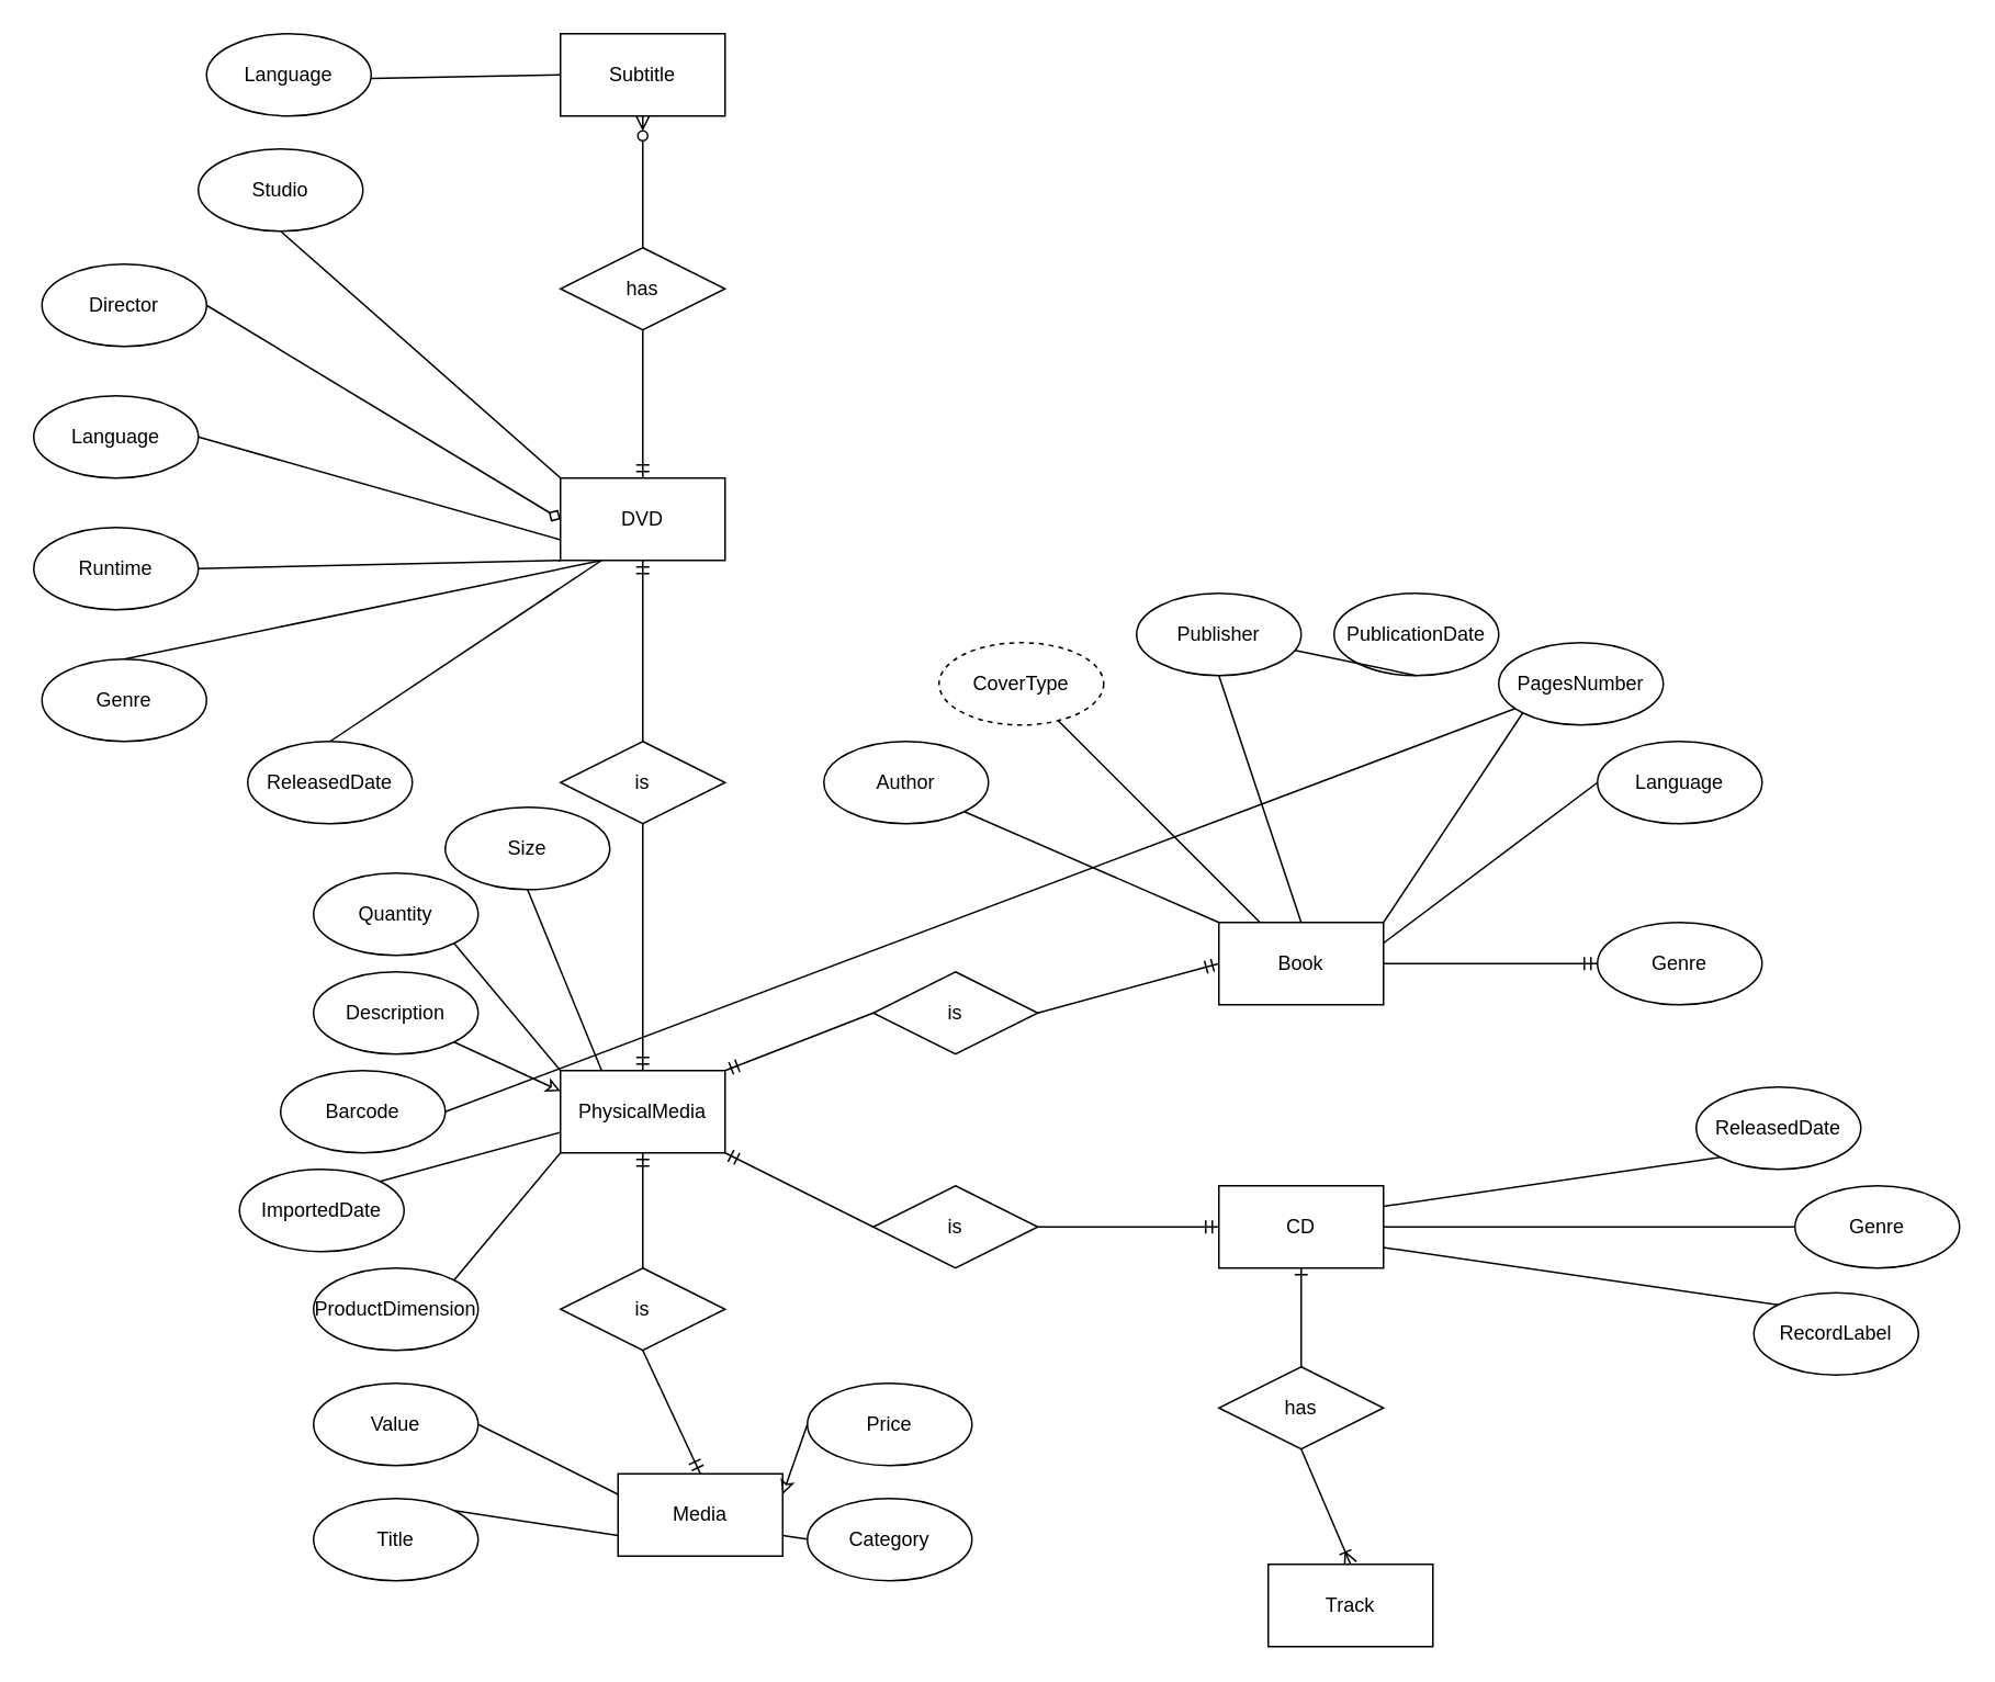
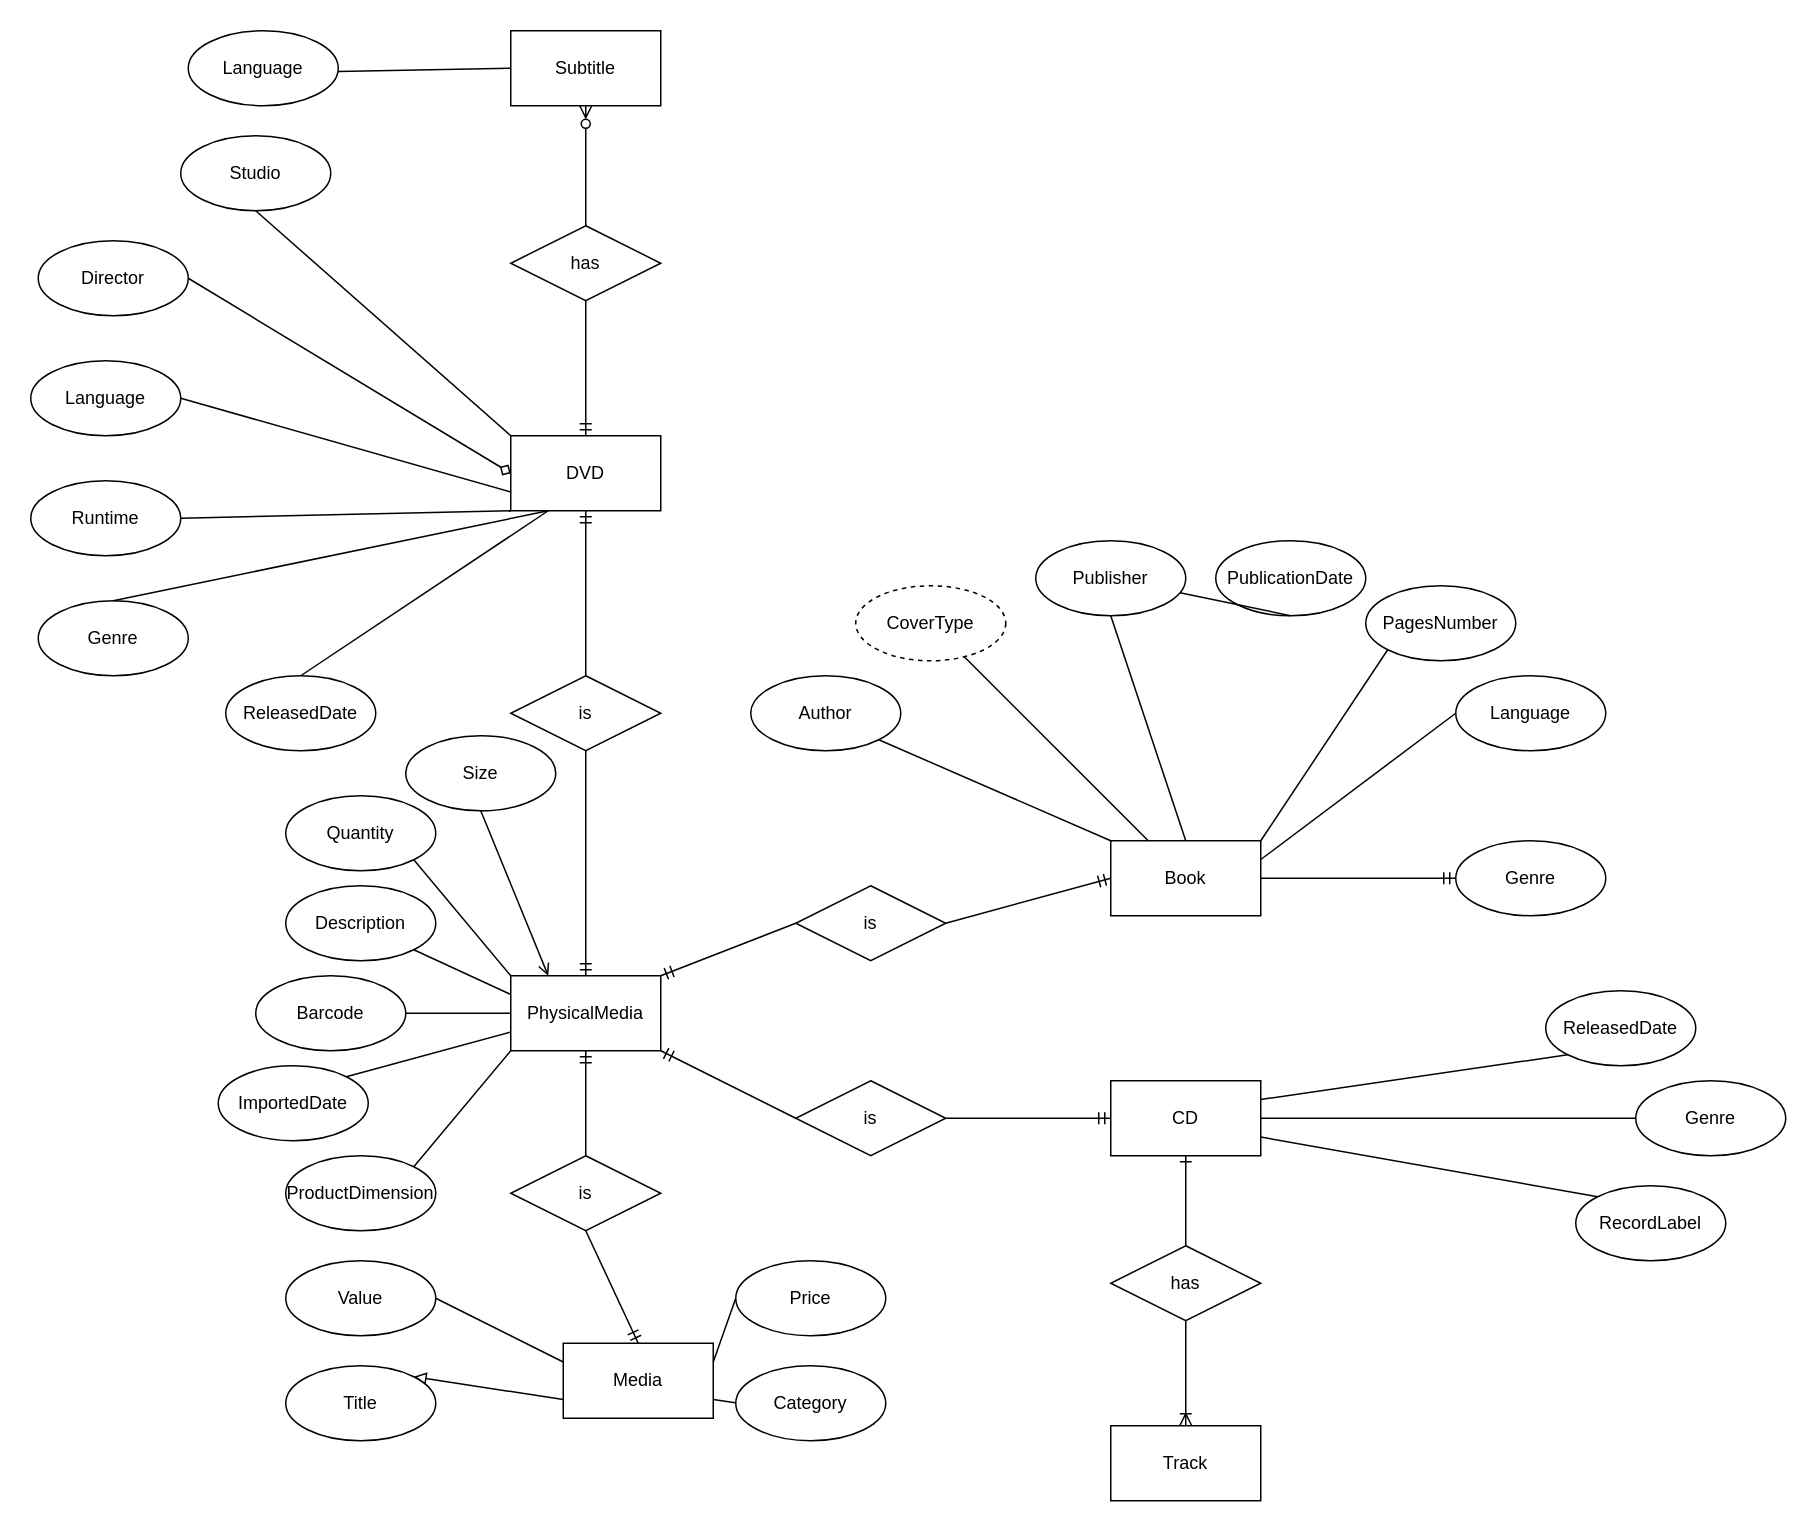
- <mxCell id="64" style="rounded=0;orthogonalLoop=1;jettySize=auto;html=1;exitX=1;exitY=0.5;exitDx=0;exitDy=0;endArrow=none;endFill=0;" parent="1" source="65" target="21" edge="1"><mxGeometry relative="1" as="geometry" /></mxCell>
+ <mxCell id="64" style="rounded=0;orthogonalLoop=1;jettySize=auto;html=1;exitX=1;exitY=0.5;exitDx=0;exitDy=0;entryX=0;entryY=0.5;entryDx=0;entryDy=0;endArrow=none;endFill=0;" parent="1" source="65" target="63" edge="1"><mxGeometry relative="1" as="geometry" /></mxCell>
- <mxCell id="71" style="rounded=0;orthogonalLoop=1;jettySize=auto;html=1;exitX=0.5;exitY=1;exitDx=0;exitDy=0;entryX=0.25;entryY=0;entryDx=0;entryDy=0;endArrow=none;endFill=0;" parent="1" source="72" target="63" edge="1"><mxGeometry relative="1" as="geometry" /></mxCell>
+ <mxCell id="71" style="rounded=0;orthogonalLoop=1;jettySize=auto;html=1;exitX=0.5;exitY=1;exitDx=0;exitDy=0;entryX=0.25;entryY=0;entryDx=0;entryDy=0;endArrow=open;endFill=0;" parent="1" source="72" target="63" edge="1"><mxGeometry relative="1" as="geometry" /></mxCell>
- <mxCell id="66" style="rounded=0;orthogonalLoop=1;jettySize=auto;html=1;exitX=1;exitY=1;exitDx=0;exitDy=0;entryX=0;entryY=0.25;entryDx=0;entryDy=0;endArrow=classic;endFill=0;" parent="1" source="67" target="63" edge="1"><mxGeometry relative="1" as="geometry" /></mxCell>
+ <mxCell id="66" style="rounded=0;orthogonalLoop=1;jettySize=auto;html=1;exitX=1;exitY=1;exitDx=0;exitDy=0;entryX=0;entryY=0.25;entryDx=0;entryDy=0;endArrow=none;endFill=0;" parent="1" source="67" target="63" edge="1"><mxGeometry relative="1" as="geometry" /></mxCell>
- <mxCell id="33" value="RecordLabel" style="ellipse;whiteSpace=wrap;html=1;" parent="1" vertex="1"><mxGeometry x="1065" y="785" width="100" height="50" as="geometry" /></mxCell>
+ <mxCell id="33" value="RecordLabel" style="ellipse;whiteSpace=wrap;html=1;" parent="1" vertex="1"><mxGeometry x="1050" y="790" width="100" height="50" as="geometry" /></mxCell>
- <mxCell id="4" style="rounded=0;orthogonalLoop=1;jettySize=auto;html=1;exitX=0;exitY=0.5;exitDx=0;exitDy=0;entryX=1;entryY=0.25;entryDx=0;entryDy=0;endArrow=classic;endFill=0;" parent="1" source="5" target="3" edge="1"><mxGeometry relative="1" as="geometry" /></mxCell>
+ <mxCell id="4" style="rounded=0;orthogonalLoop=1;jettySize=auto;html=1;exitX=0;exitY=0.5;exitDx=0;exitDy=0;entryX=1;entryY=0.25;entryDx=0;entryDy=0;endArrow=none;endFill=0;" parent="1" source="5" target="3" edge="1"><mxGeometry relative="1" as="geometry" /></mxCell>
- <mxCell id="2" style="rounded=0;orthogonalLoop=1;jettySize=auto;html=1;exitX=0;exitY=0.75;exitDx=0;exitDy=0;entryX=1;entryY=0;entryDx=0;entryDy=0;endArrow=none;endFill=0;" parent="1" source="3" target="10" edge="1"><mxGeometry relative="1" as="geometry" /></mxCell>
+ <mxCell id="2" style="rounded=0;orthogonalLoop=1;jettySize=auto;html=1;exitX=0;exitY=0.75;exitDx=0;exitDy=0;entryX=1;entryY=0;entryDx=0;entryDy=0;endArrow=block;endFill=0;" parent="1" source="3" target="10" edge="1"><mxGeometry relative="1" as="geometry" /></mxCell>
- <mxCell id="37" value="Track" style="rounded=0;whiteSpace=wrap;html=1;" parent="1" vertex="1"><mxGeometry x="770" y="950" width="100" height="50" as="geometry" /></mxCell>
+ <mxCell id="37" value="Track" style="rounded=0;whiteSpace=wrap;html=1;" parent="1" vertex="1"><mxGeometry x="740" y="950" width="100" height="50" as="geometry" /></mxCell>
